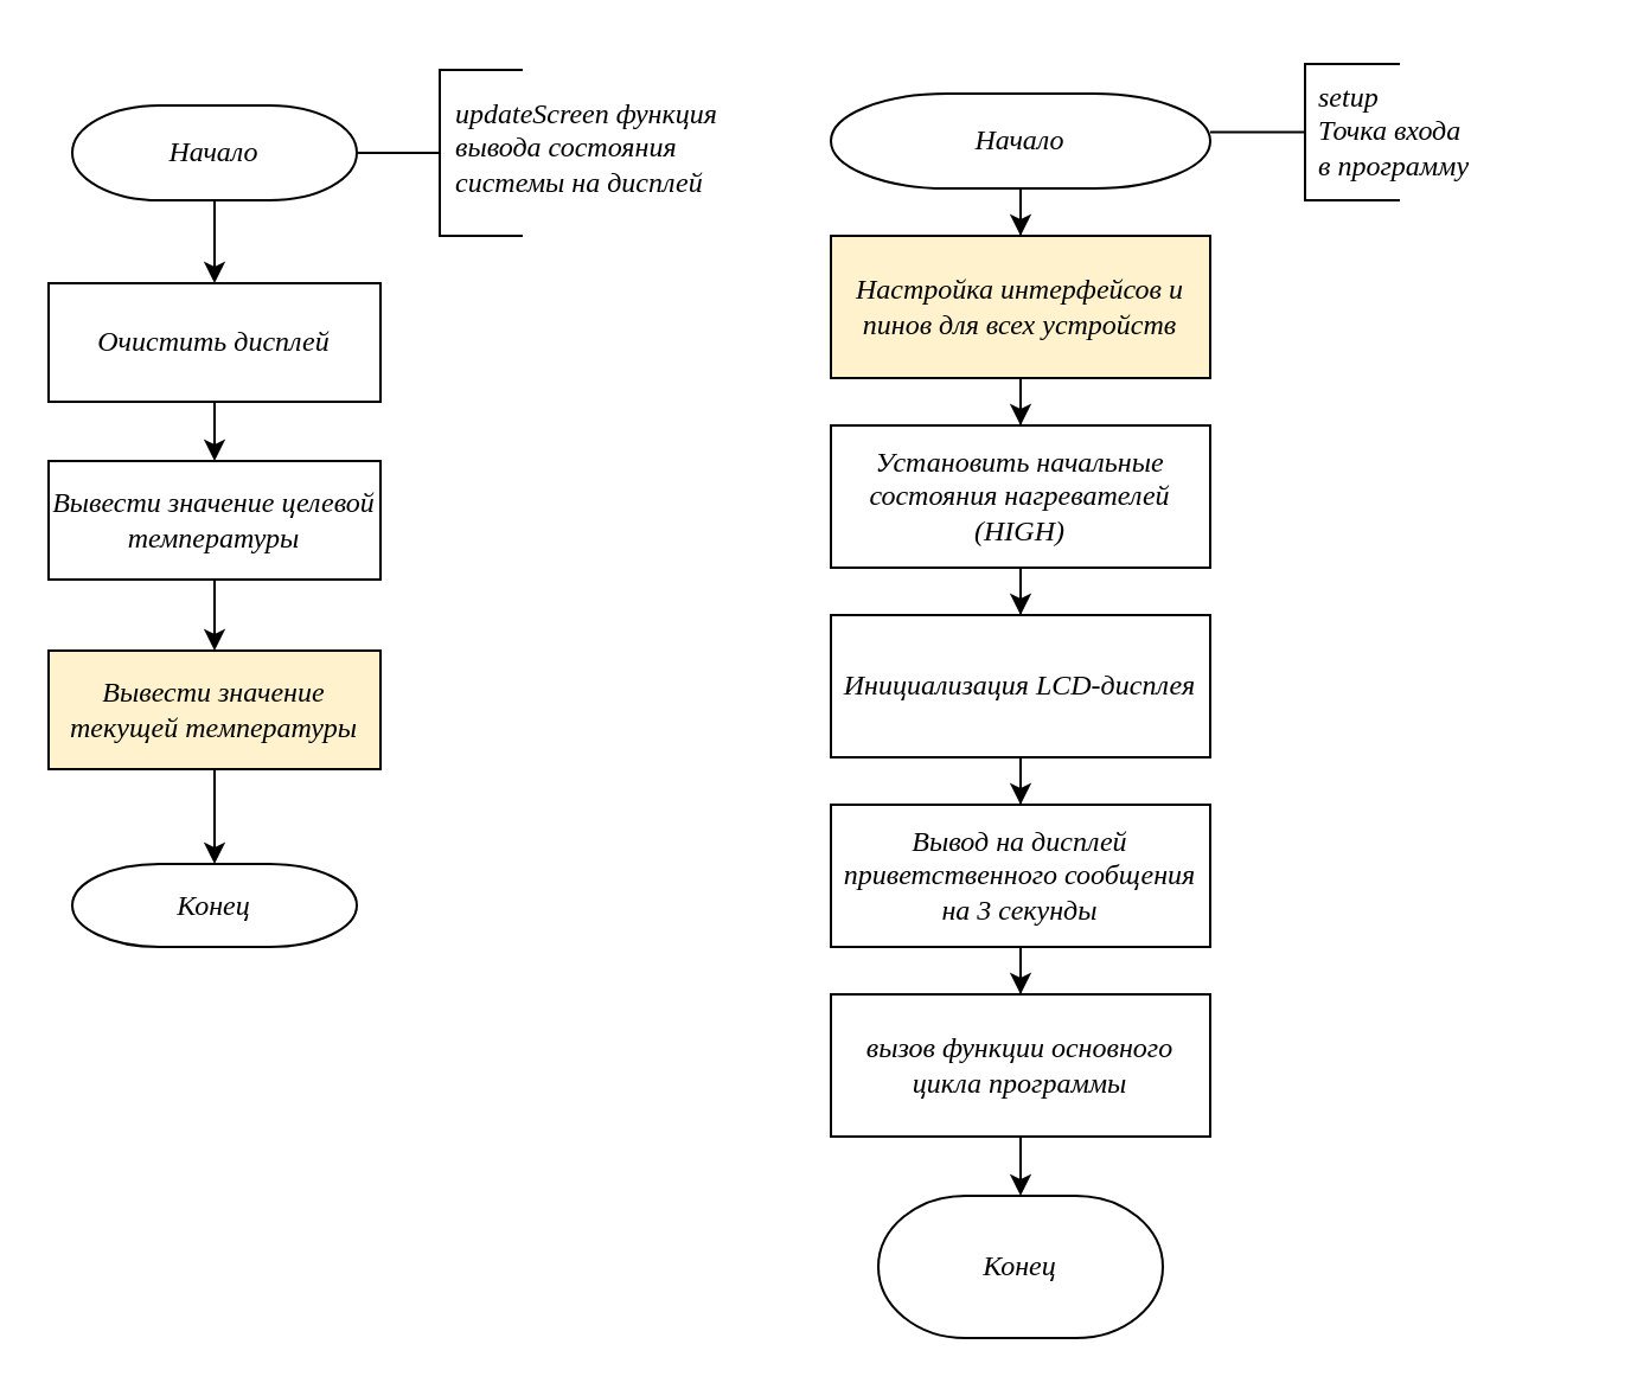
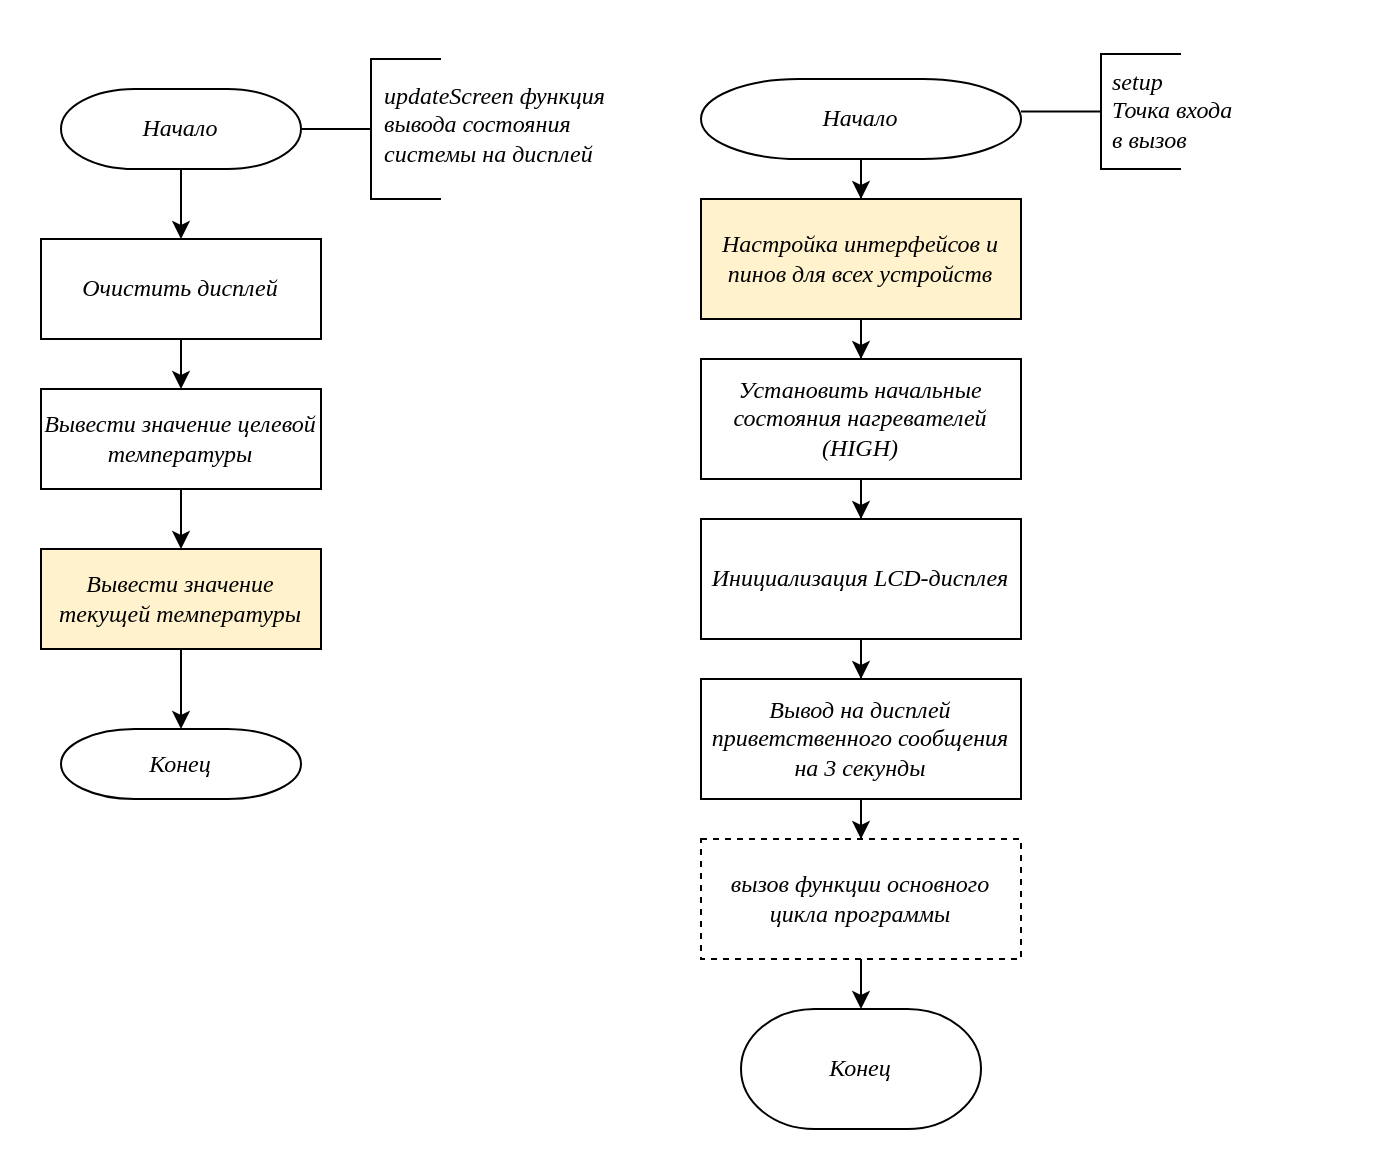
- <mxCell id="27" value="&lt;div style=&quot;text-wrap: nowrap;&quot;&gt;&lt;font face=&quot;GOST B regular&quot;&gt;&lt;span&gt;setup&lt;/span&gt;&lt;/font&gt;&lt;/div&gt;&lt;div style=&quot;text-wrap: nowrap;&quot;&gt;&lt;font face=&quot;GOST B regular&quot;&gt;&lt;span&gt;Точка входа&lt;br&gt;в программу&lt;/span&gt;&lt;/font&gt;&lt;/div&gt;" style="text;html=1;align=left;verticalAlign=middle;whiteSpace=wrap;rounded=0;strokeWidth=1;fontFamily=GOST B regular;fontStyle=2;fontSize=12;" vertex="1" parent="1"><mxGeometry x="554" y="20.25" width="120" height="70" as="geometry" /></mxCell>
+ <mxCell id="27" value="&lt;div style=&quot;text-wrap: nowrap;&quot;&gt;&lt;font face=&quot;GOST B regular&quot;&gt;&lt;span&gt;setup&lt;/span&gt;&lt;/font&gt;&lt;/div&gt;&lt;div style=&quot;text-wrap: nowrap;&quot;&gt;&lt;font face=&quot;GOST B regular&quot;&gt;&lt;span&gt;Точка входа&lt;br&gt;в вызов&lt;/span&gt;&lt;/font&gt;&lt;/div&gt;" style="text;html=1;align=left;verticalAlign=middle;whiteSpace=wrap;rounded=0;strokeWidth=1;fontFamily=GOST B regular;fontStyle=2;fontSize=12;" vertex="1" parent="1"><mxGeometry x="554" y="20.25" width="120" height="70" as="geometry" /></mxCell>
- <mxCell id="13" value="вызов функции основного цикла программы" style="rounded=0;whiteSpace=wrap;html=1;absoluteArcSize=1;arcSize=14;strokeWidth=1;fontFamily=GOST B regular;fontStyle=2;fontSize=12;" parent="1" vertex="1"><mxGeometry x="350" y="419" width="160" height="60" as="geometry" /></mxCell>
+ <mxCell id="13" value="вызов функции основного цикла программы" style="rounded=0;whiteSpace=wrap;html=1;absoluteArcSize=1;arcSize=14;strokeWidth=1;fontFamily=GOST B regular;fontStyle=2;fontSize=12;dashed=1;" parent="1" vertex="1"><mxGeometry x="350" y="419" width="160" height="60" as="geometry" /></mxCell>
